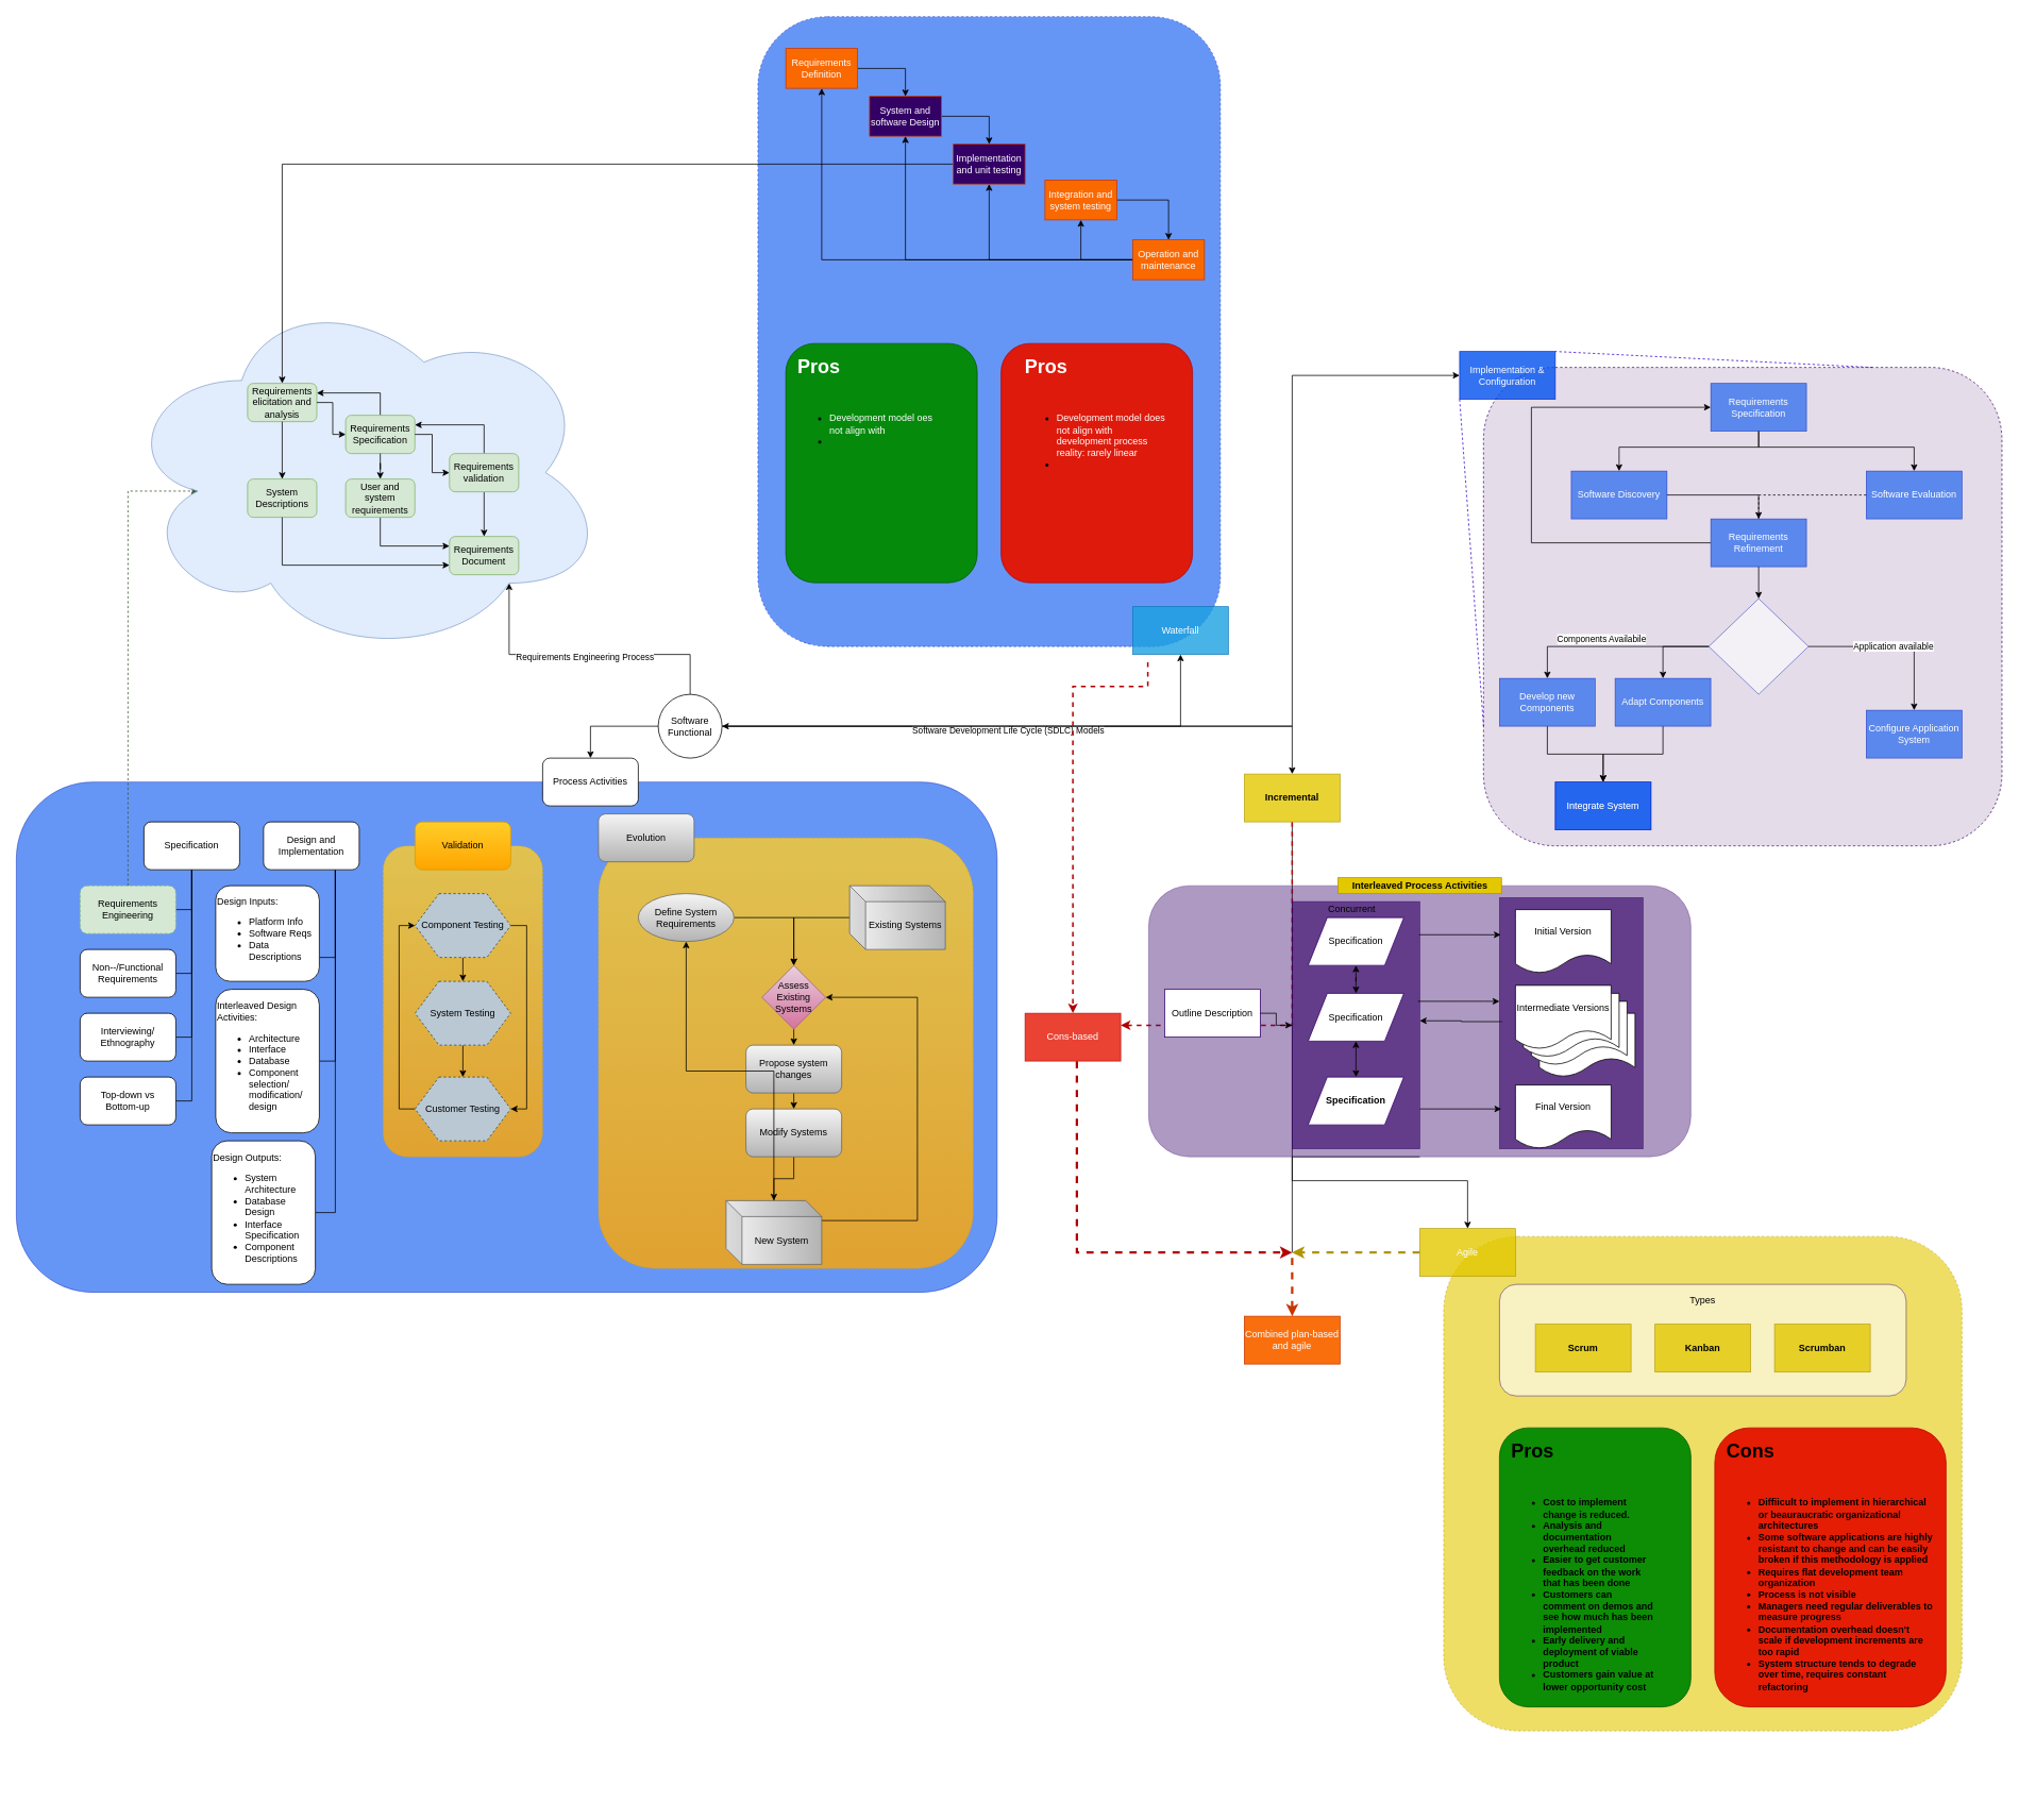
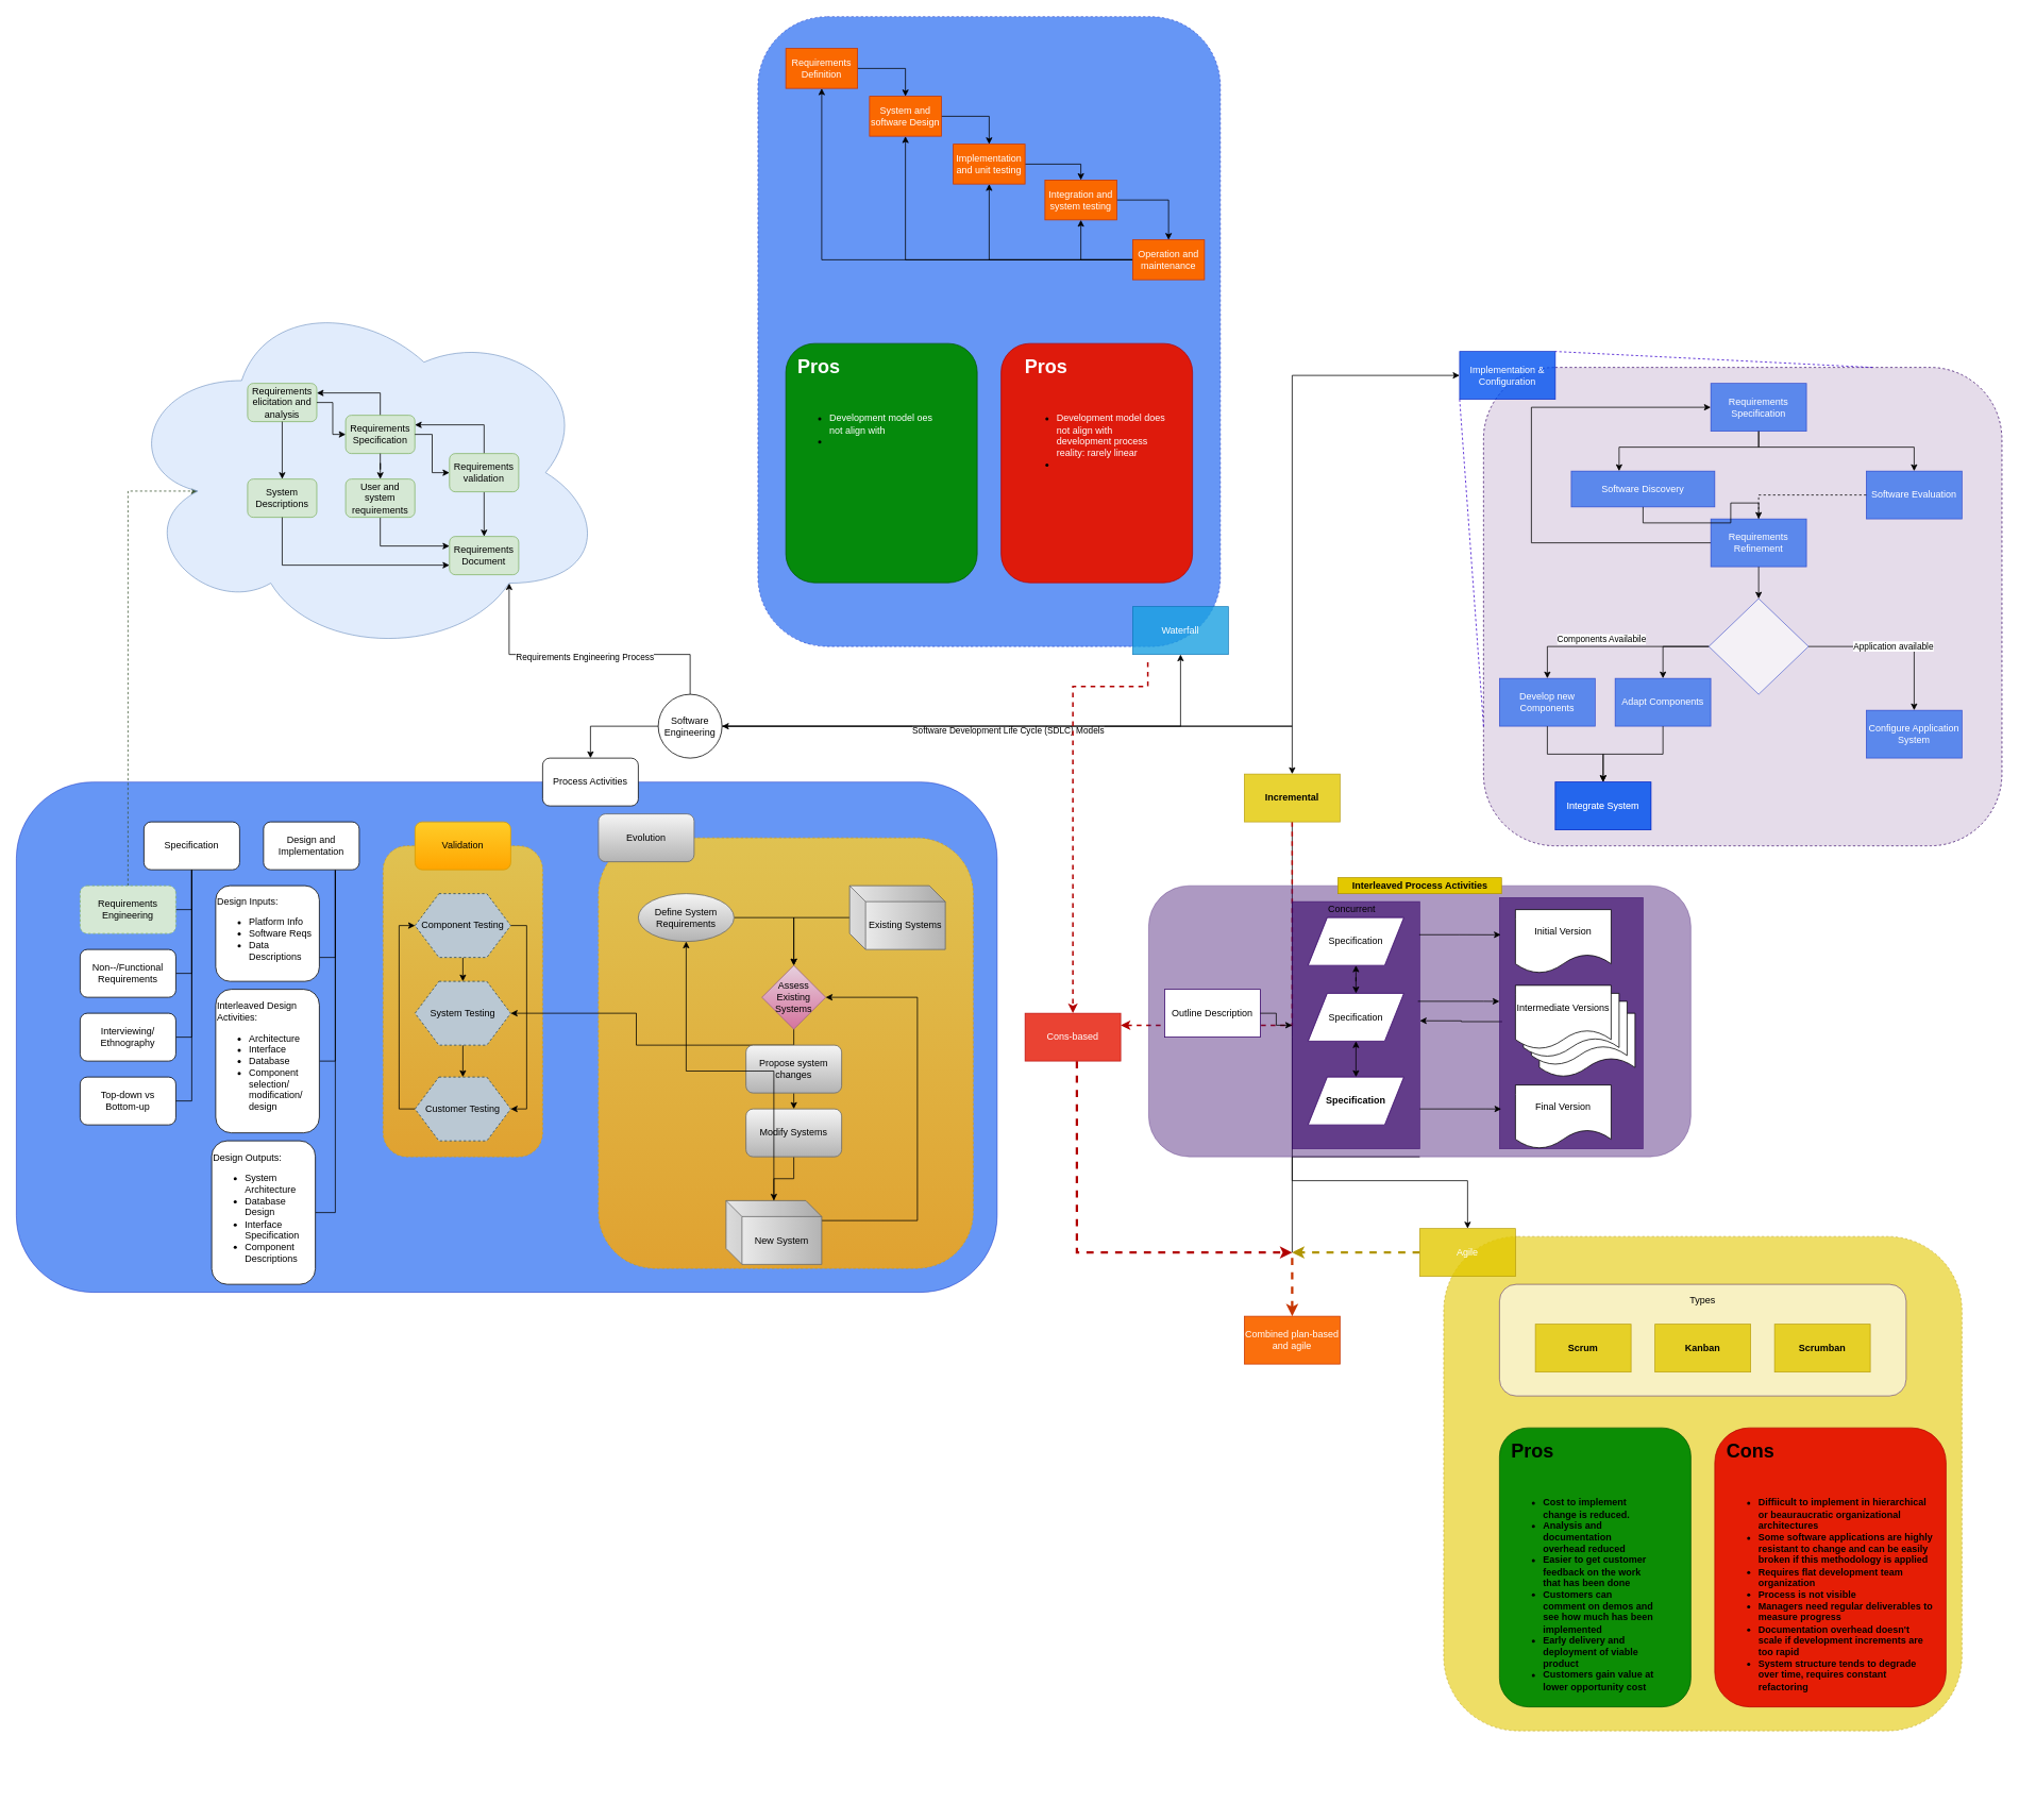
- <mxCell id="127" value="System and software Design" style="rounded=0;whiteSpace=wrap;html=1;labelBackgroundColor=none;strokeColor=#C73500;fillColor=#330066;fontColor=#ffffff;" vertex="1" parent="1"><mxGeometry x="1090" y="120" width="90" height="50" as="geometry" /></mxCell>
+ <mxCell id="127" value="System and software Design" style="rounded=0;whiteSpace=wrap;html=1;labelBackgroundColor=none;strokeColor=#C73500;fillColor=#fa6800;fontColor=#ffffff;" vertex="1" parent="1"><mxGeometry x="1090" y="120" width="90" height="50" as="geometry" /></mxCell>
- <mxCell id="128" style="edgeStyle=orthogonalEdgeStyle;rounded=0;orthogonalLoop=1;jettySize=auto;html=1;startArrow=none;startFill=0;endArrow=classic;endFill=1;fontColor=#000000;" edge="1" parent="1" source="129" target="30"><mxGeometry relative="1" as="geometry" /></mxCell>
+ <mxCell id="128" style="edgeStyle=orthogonalEdgeStyle;rounded=0;orthogonalLoop=1;jettySize=auto;html=1;entryX=0.5;entryY=0;entryDx=0;entryDy=0;startArrow=none;startFill=0;endArrow=classic;endFill=1;fontColor=#000000;" edge="1" parent="1" source="129" target="131"><mxGeometry relative="1" as="geometry" /></mxCell>
- <mxCell id="129" value="Implementation and unit testing" style="rounded=0;whiteSpace=wrap;html=1;labelBackgroundColor=none;strokeColor=#C73500;fillColor=#330066;fontColor=#ffffff;" vertex="1" parent="1"><mxGeometry x="1195" y="180" width="90" height="50" as="geometry" /></mxCell>
+ <mxCell id="129" value="Implementation and unit testing" style="rounded=0;whiteSpace=wrap;html=1;labelBackgroundColor=none;strokeColor=#C73500;fillColor=#fa6800;fontColor=#ffffff;" vertex="1" parent="1"><mxGeometry x="1195" y="180" width="90" height="50" as="geometry" /></mxCell>
- <mxCell id="62" value="Software Discovery" style="rounded=0;whiteSpace=wrap;html=1;opacity=60;fillColor=#0050ef;strokeColor=#001DBC;fontColor=#ffffff;" vertex="1" parent="57"><mxGeometry x="140" y="150" width="120" height="60" as="geometry" /></mxCell>
+ <mxCell id="62" value="Software Discovery" style="rounded=0;whiteSpace=wrap;html=1;opacity=60;fillColor=#0050ef;strokeColor=#001DBC;fontColor=#ffffff;" vertex="1" parent="57"><mxGeometry x="140" y="150" width="180" height="45" as="geometry" /></mxCell>
- <mxCell id="12" value="Software&lt;br&gt;Functional" style="ellipse;whiteSpace=wrap;html=1;aspect=fixed;" vertex="1" parent="1"><mxGeometry x="825" y="870" width="80" height="80" as="geometry" /></mxCell>
+ <mxCell id="12" value="Software&lt;br&gt;Engineering" style="ellipse;whiteSpace=wrap;html=1;aspect=fixed;" vertex="1" parent="1"><mxGeometry x="825" y="870" width="80" height="80" as="geometry" /></mxCell>
- <mxCell id="157" style="edgeStyle=orthogonalEdgeStyle;rounded=0;orthogonalLoop=1;jettySize=auto;html=1;entryX=0.5;entryY=0;entryDx=0;entryDy=0;startArrow=none;startFill=0;endArrow=classic;endFill=1;strokeWidth=1;fontColor=#FFFFFF;exitX=0.5;exitY=1;exitDx=0;exitDy=0;" edge="1" parent="1" source="158" target="160"><mxGeometry relative="1" as="geometry" /></mxCell>
+ <mxCell id="157" style="edgeStyle=orthogonalEdgeStyle;rounded=0;orthogonalLoop=1;jettySize=auto;html=1;startArrow=none;startFill=0;endArrow=classic;endFill=1;strokeWidth=1;fontColor=#FFFFFF;exitX=0.5;exitY=1;exitDx=0;exitDy=0;" edge="1" parent="1" source="158" target="148"><mxGeometry relative="1" as="geometry" /></mxCell>
